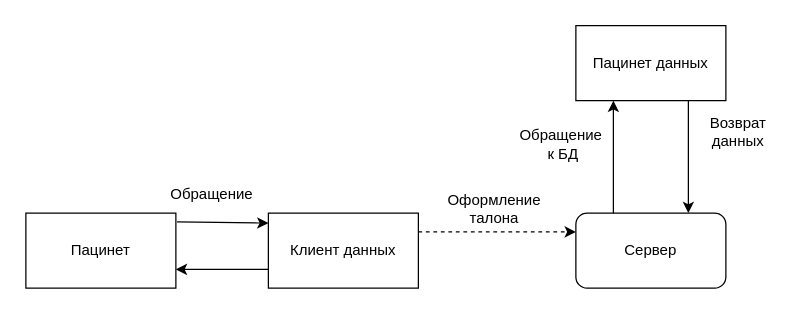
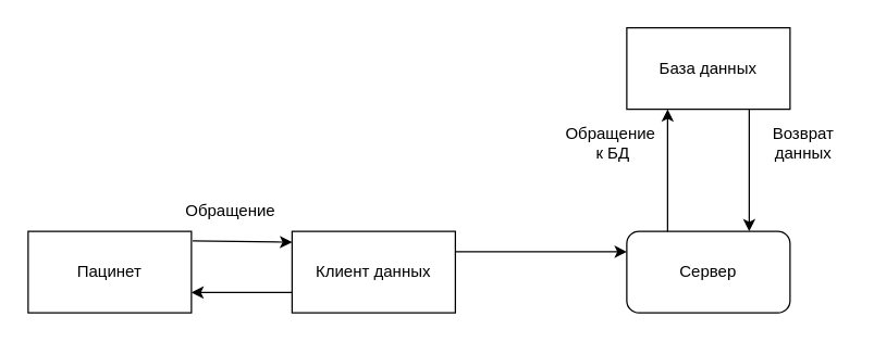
- <mxCell id="5" value="Пацинет данных" style="rounded=0;whiteSpace=wrap;html=1;" vertex="1" parent="1"><mxGeometry x="460" y="20" width="120" height="60" as="geometry" /></mxCell>
+ <mxCell id="5" value="База данных" style="rounded=0;whiteSpace=wrap;html=1;" vertex="1" parent="1"><mxGeometry x="460" y="20" width="120" height="60" as="geometry" /></mxCell>
- <mxCell id="12" value="Обращение&amp;nbsp; к БД" style="text;html=1;strokeColor=none;fillColor=none;align=center;verticalAlign=middle;whiteSpace=wrap;rounded=0;" vertex="1" parent="1"><mxGeometry x="420" y="100" width="60" height="30" as="geometry" /></mxCell>
+ <mxCell id="12" value="Обращение&amp;nbsp; к БД" style="text;html=1;strokeColor=none;fillColor=none;align=center;verticalAlign=middle;whiteSpace=wrap;rounded=0;" vertex="1" parent="1"><mxGeometry x="420" y="90" width="60" height="30" as="geometry" /></mxCell>
- <mxCell id="10" value="Оформление талона" style="text;strokeColor=none;fillColor=none;align=center;verticalAlign=middle;spacingLeft=4;spacingRight=4;overflow=hidden;points=[[0,0.5],[1,0.5]];portConstraint=eastwest;rotatable=0;whiteSpace=wrap;html=1;" vertex="1" parent="1"><mxGeometry x="340" y="150" width="110" height="30" as="geometry" /></mxCell>
- <mxCell id="9" value="" style="endArrow=classic;html=1;rounded=0;exitX=1;exitY=0.25;exitDx=0;exitDy=0;entryX=0;entryY=0.25;entryDx=0;entryDy=0;dashed=1;" edge="1" parent="1" source="3" target="4"><mxGeometry width="50" height="50" relative="1" as="geometry"><mxPoint x="310" y="350" as="sourcePoint" /><mxPoint x="360" y="300" as="targetPoint" /></mxGeometry></mxCell>
+ <mxCell id="9" value="" style="endArrow=classic;html=1;rounded=0;exitX=1;exitY=0.25;exitDx=0;exitDy=0;entryX=0;entryY=0.25;entryDx=0;entryDy=0;" edge="1" parent="1" source="3" target="4"><mxGeometry width="50" height="50" relative="1" as="geometry"><mxPoint x="310" y="350" as="sourcePoint" /><mxPoint x="360" y="300" as="targetPoint" /></mxGeometry></mxCell>
